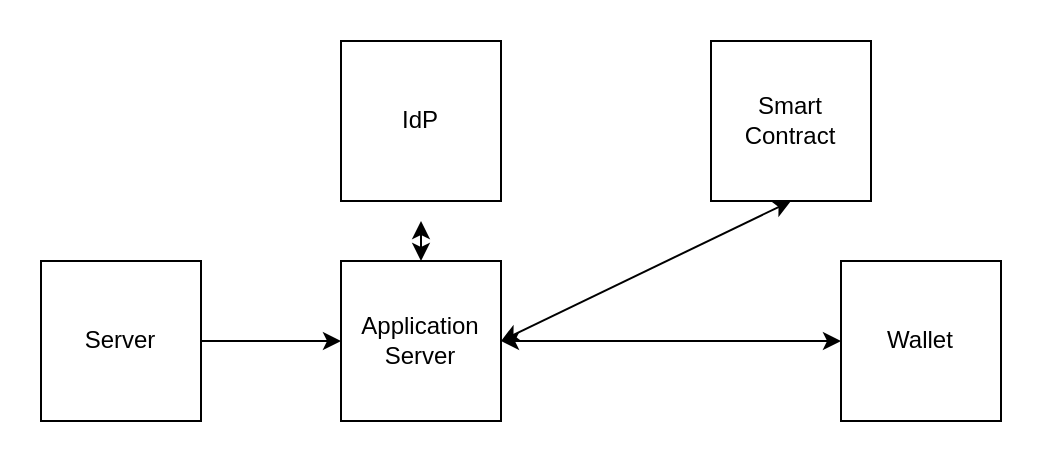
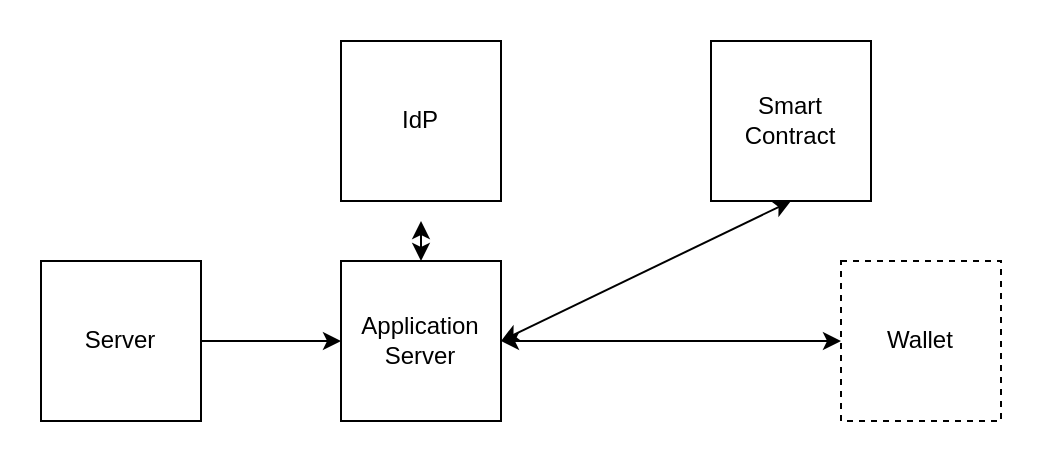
- <mxCell id="7" value="Wallet" style="whiteSpace=wrap;html=1;aspect=fixed;" vertex="1" parent="1"><mxGeometry x="420" y="130" width="80" height="80" as="geometry" /></mxCell>
+ <mxCell id="7" value="Wallet" style="whiteSpace=wrap;html=1;aspect=fixed;dashed=1;" vertex="1" parent="1"><mxGeometry x="420" y="130" width="80" height="80" as="geometry" /></mxCell>
